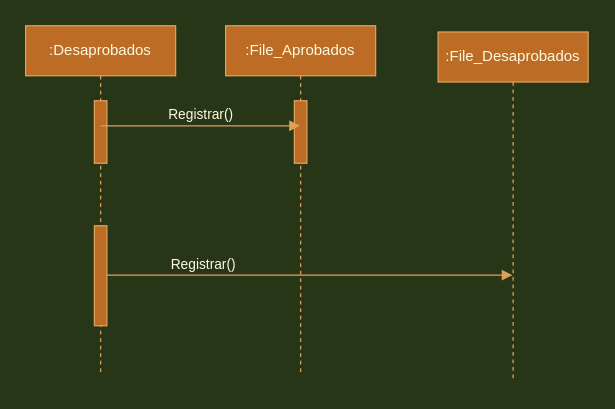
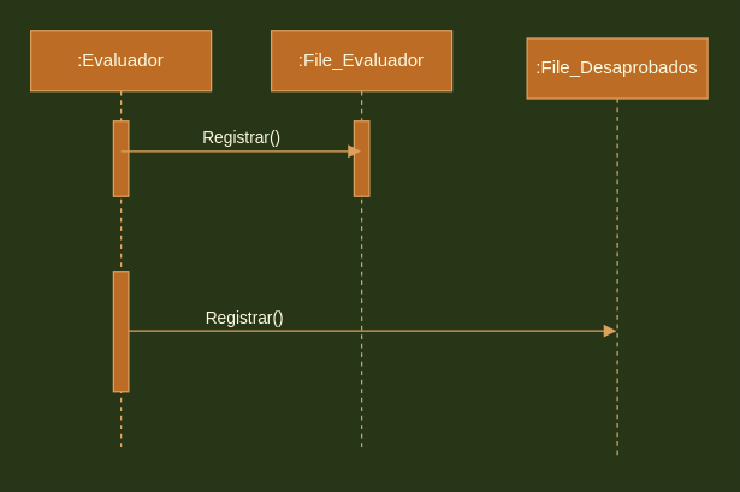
- <mxCell id="6" value=":Desaprobados" style="shape=umlLifeline;perimeter=lifelinePerimeter;whiteSpace=wrap;html=1;container=1;collapsible=0;recursiveResize=0;outlineConnect=0;rounded=0;sketch=0;fontColor=#FEFAE0;strokeColor=#DDA15E;fillColor=#BC6C25;" vertex="1" parent="1"><mxGeometry x="20" y="20" width="120" height="280" as="geometry" /></mxCell>
+ <mxCell id="6" value=":Evaluador" style="shape=umlLifeline;perimeter=lifelinePerimeter;whiteSpace=wrap;html=1;container=1;collapsible=0;recursiveResize=0;outlineConnect=0;rounded=0;sketch=0;fontColor=#FEFAE0;strokeColor=#DDA15E;fillColor=#BC6C25;" vertex="1" parent="1"><mxGeometry x="20" y="20" width="120" height="280" as="geometry" /></mxCell>
- <mxCell id="3" value=":File_Aprobados" style="shape=umlLifeline;perimeter=lifelinePerimeter;whiteSpace=wrap;html=1;container=1;collapsible=0;recursiveResize=0;outlineConnect=0;rounded=0;sketch=0;fontColor=#FEFAE0;strokeColor=#DDA15E;fillColor=#BC6C25;" vertex="1" parent="1"><mxGeometry x="180" y="20" width="120" height="280" as="geometry" /></mxCell>
+ <mxCell id="3" value=":File_Evaluador" style="shape=umlLifeline;perimeter=lifelinePerimeter;whiteSpace=wrap;html=1;container=1;collapsible=0;recursiveResize=0;outlineConnect=0;rounded=0;sketch=0;fontColor=#FEFAE0;strokeColor=#DDA15E;fillColor=#BC6C25;" vertex="1" parent="1"><mxGeometry x="180" y="20" width="120" height="280" as="geometry" /></mxCell>
